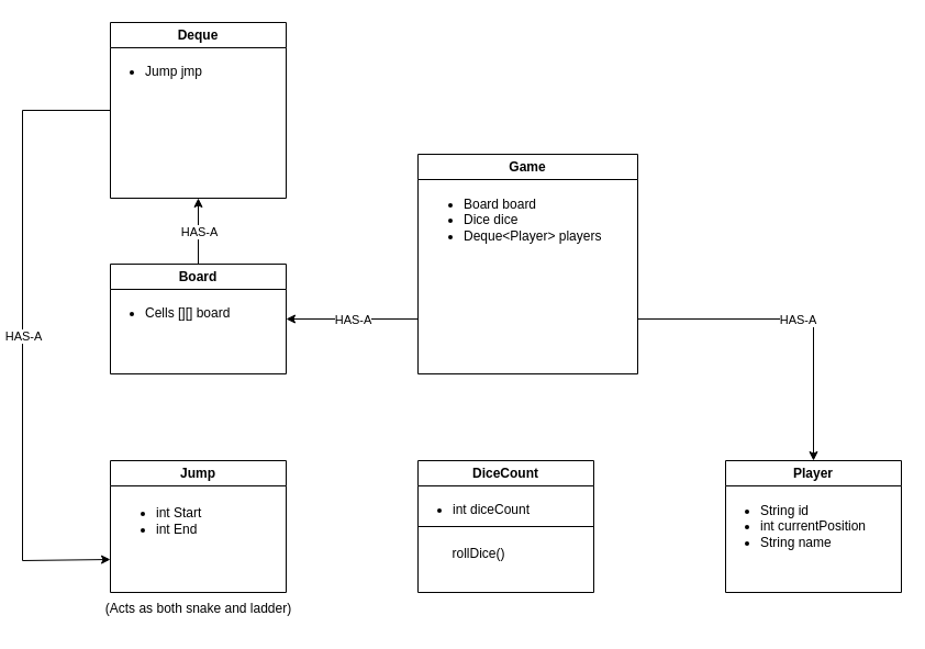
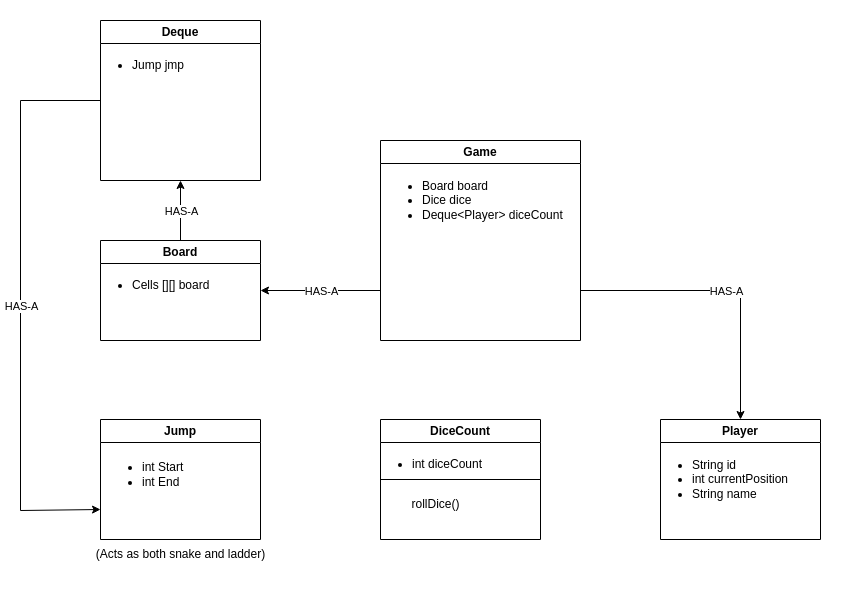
- <mxCell id="20" value="&lt;ul&gt;&lt;li&gt;Board board&lt;/li&gt;&lt;li&gt;Dice dice&lt;/li&gt;&lt;li&gt;Deque&amp;lt;Player&amp;gt; players&lt;/li&gt;&lt;/ul&gt;" style="text;html=1;align=left;verticalAlign=middle;resizable=0;points=[];autosize=1;strokeColor=none;fillColor=none;" vertex="1" parent="19"><mxGeometry y="20" width="190" height="80" as="geometry" /></mxCell>
+ <mxCell id="20" value="&lt;ul&gt;&lt;li&gt;Board board&lt;/li&gt;&lt;li&gt;Dice dice&lt;/li&gt;&lt;li&gt;Deque&amp;lt;Player&amp;gt; diceCount&lt;/li&gt;&lt;/ul&gt;" style="text;html=1;align=left;verticalAlign=middle;resizable=0;points=[];autosize=1;strokeColor=none;fillColor=none;" vertex="1" parent="19"><mxGeometry y="20" width="190" height="80" as="geometry" /></mxCell>
